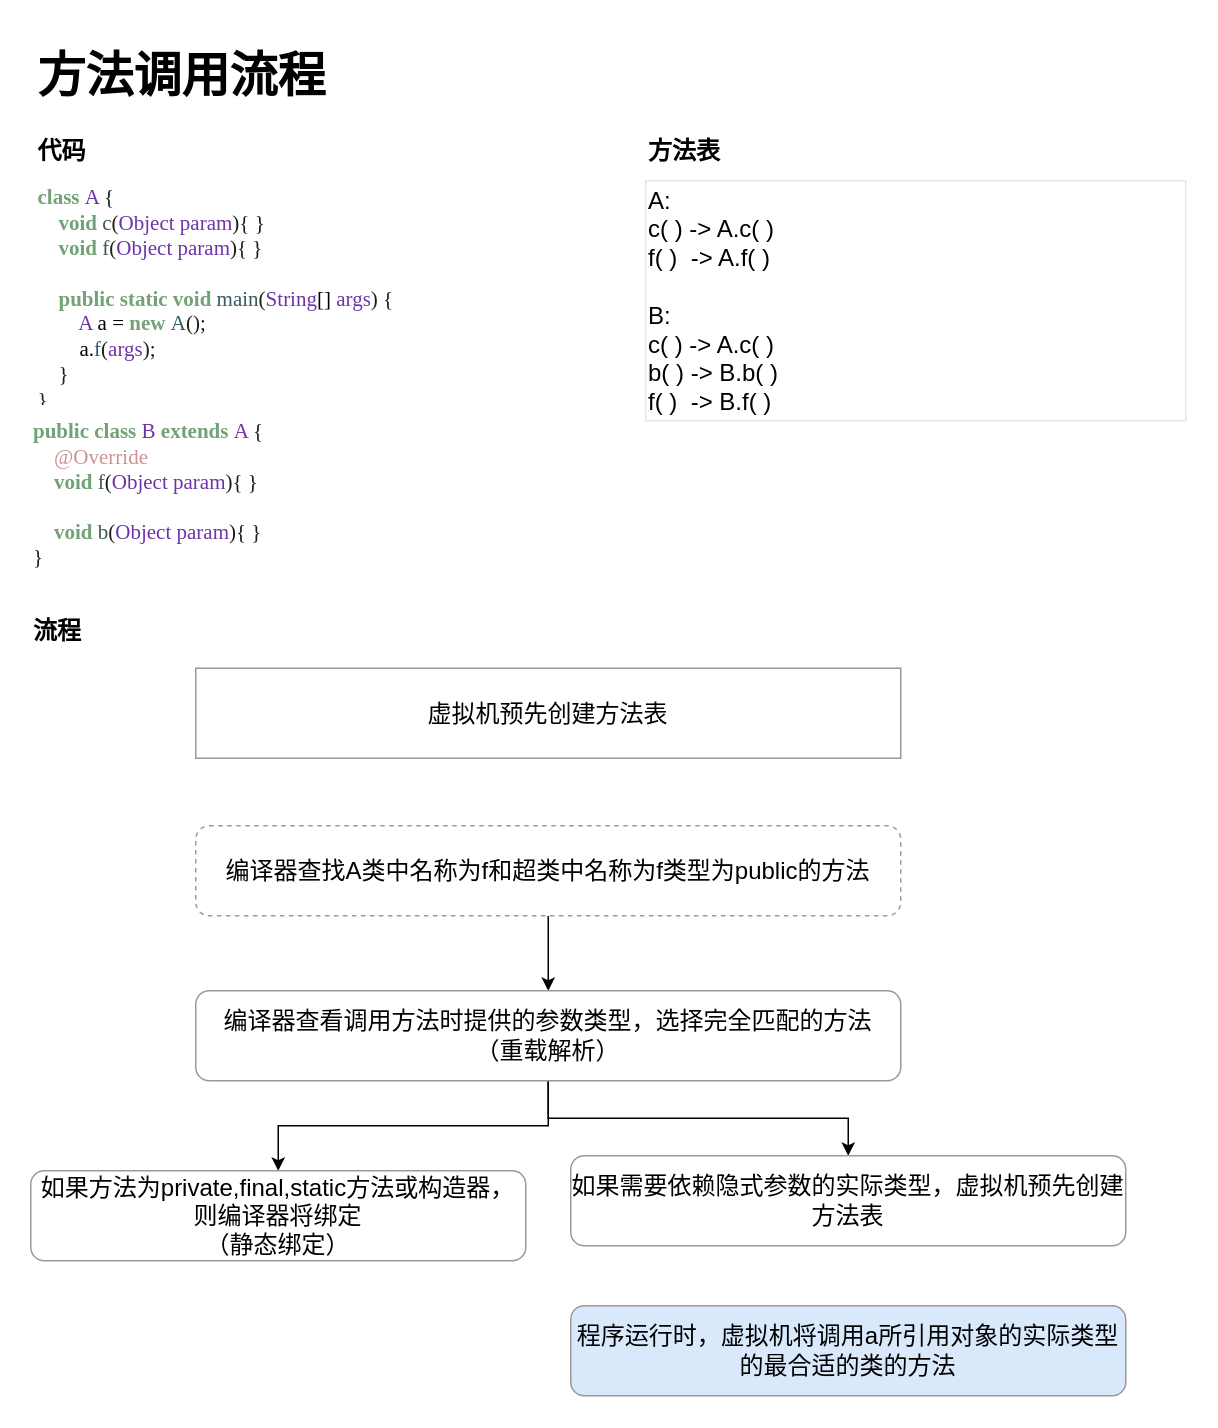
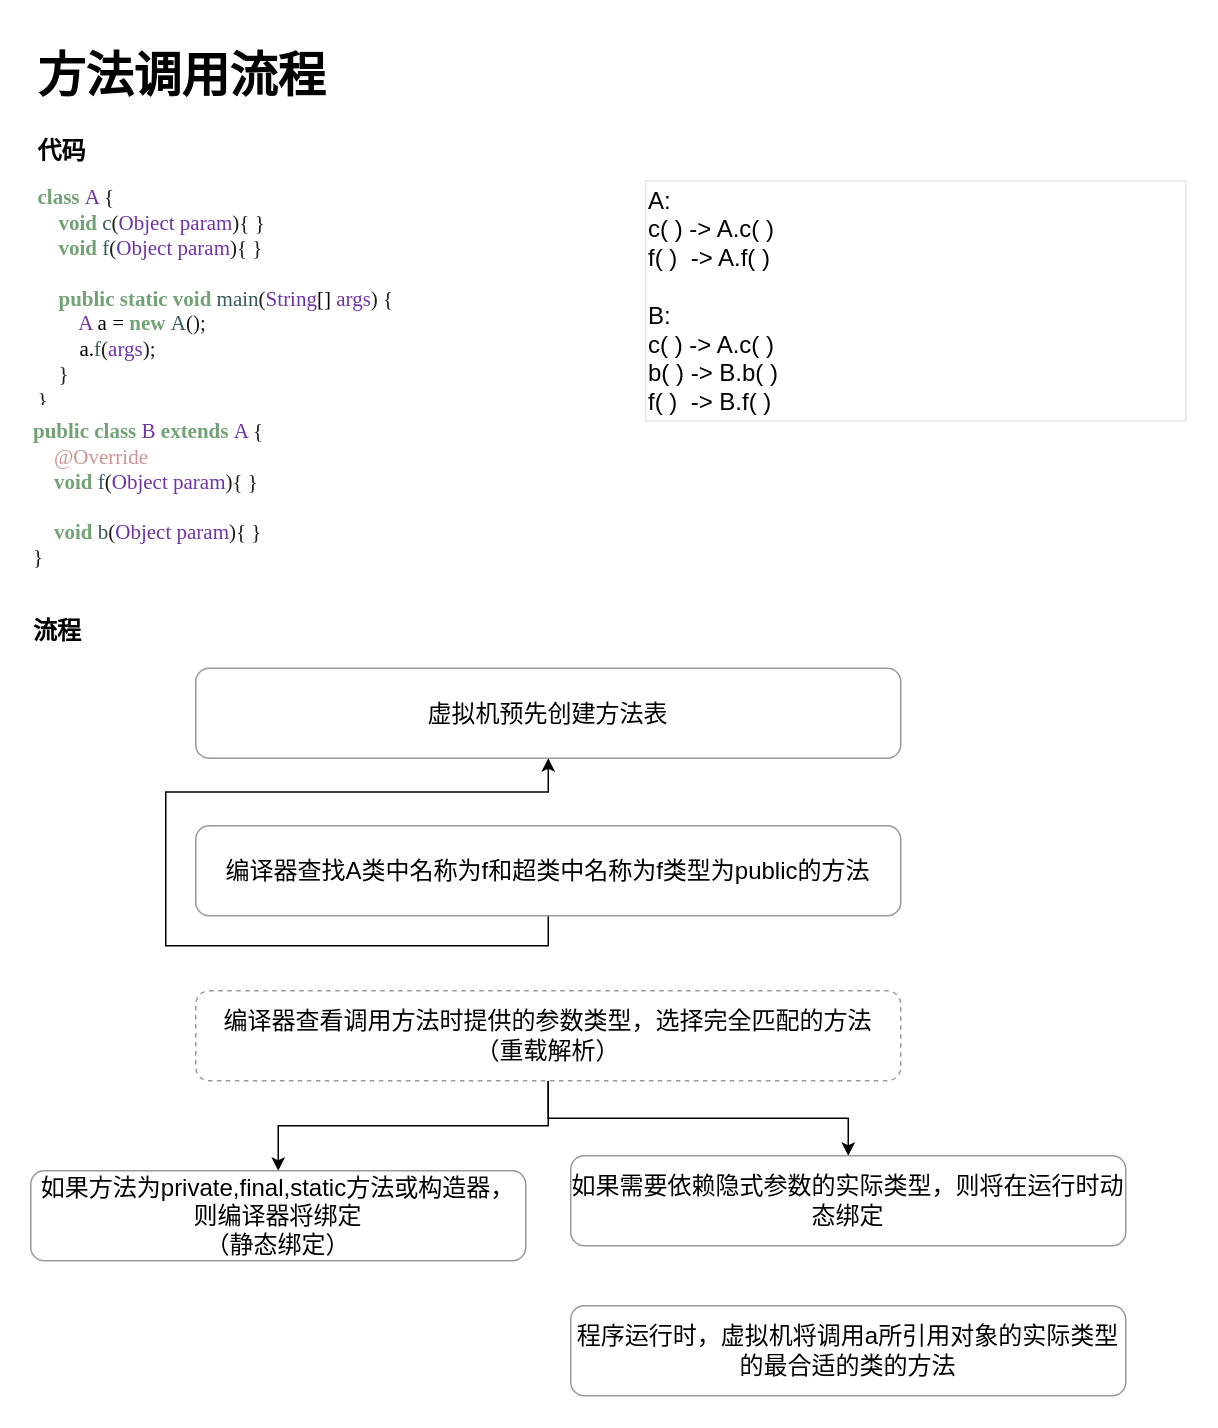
- <mxCell id="14" value="方法表" style="text;html=1;strokeColor=none;fillColor=none;align=left;verticalAlign=middle;whiteSpace=wrap;rounded=0;fontSize=16;fontStyle=1" vertex="1" parent="1"><mxGeometry x="430" y="90" width="50" height="20" as="geometry" /></mxCell>
- <mxCell id="12" value="虚拟机预先创建方法表" style="whiteSpace=wrap;html=1;strokeColor=#999999;fontSize=16;align=center;rounded=0;" vertex="1" parent="1"><mxGeometry x="130" y="445" width="470" height="60" as="geometry" /></mxCell>
+ <mxCell id="12" value="虚拟机预先创建方法表" style="rounded=1;whiteSpace=wrap;html=1;strokeColor=#999999;fontSize=16;align=center;" vertex="1" parent="1"><mxGeometry x="130" y="445" width="470" height="60" as="geometry" /></mxCell>
- <mxCell id="5" value="编译器查找A类中名称为f和超类中名称为f类型为public的方法" style="rounded=1;whiteSpace=wrap;html=1;strokeColor=#999999;fontSize=16;align=center;dashed=1;" vertex="1" parent="1"><mxGeometry x="130" y="550" width="470" height="60" as="geometry" /></mxCell>
+ <mxCell id="5" value="编译器查找A类中名称为f和超类中名称为f类型为public的方法" style="rounded=1;whiteSpace=wrap;html=1;strokeColor=#999999;fontSize=16;align=center;" vertex="1" parent="1"><mxGeometry x="130" y="550" width="470" height="60" as="geometry" /></mxCell>
- <mxCell id="4" style="edgeStyle=orthogonalEdgeStyle;rounded=0;orthogonalLoop=1;jettySize=auto;html=1;exitX=0.5;exitY=1;exitDx=0;exitDy=0;entryX=0.5;entryY=0;entryDx=0;entryDy=0;fontSize=16;" edge="1" parent="1" source="5" target="8"><mxGeometry relative="1" as="geometry" /></mxCell>
+ <mxCell id="4" style="edgeStyle=orthogonalEdgeStyle;rounded=0;orthogonalLoop=1;jettySize=auto;html=1;exitX=0.5;exitY=1;exitDx=0;exitDy=0;fontSize=16;" edge="1" parent="1" source="5" target="12"><mxGeometry relative="1" as="geometry" /></mxCell>
- <mxCell id="8" value="编译器查看调用方法时提供的参数类型，选择完全匹配的方法&lt;br&gt;（重载解析）" style="rounded=1;whiteSpace=wrap;html=1;strokeColor=#999999;fontSize=16;align=center;" vertex="1" parent="1"><mxGeometry x="130" y="660" width="470" height="60" as="geometry" /></mxCell>
+ <mxCell id="8" value="编译器查看调用方法时提供的参数类型，选择完全匹配的方法&lt;br&gt;（重载解析）" style="rounded=1;whiteSpace=wrap;html=1;strokeColor=#999999;fontSize=16;align=center;dashed=1;" vertex="1" parent="1"><mxGeometry x="130" y="660" width="470" height="60" as="geometry" /></mxCell>
- <mxCell id="10" value="如果需要依赖隐式参数的实际类型，虚拟机预先创建方法表" style="rounded=1;whiteSpace=wrap;html=1;strokeColor=#999999;fontSize=16;align=center;" vertex="1" parent="1"><mxGeometry x="380" y="770" width="370" height="60" as="geometry" /></mxCell>
+ <mxCell id="10" value="如果需要依赖隐式参数的实际类型，则将在运行时动态绑定" style="rounded=1;whiteSpace=wrap;html=1;strokeColor=#999999;fontSize=16;align=center;" vertex="1" parent="1"><mxGeometry x="380" y="770" width="370" height="60" as="geometry" /></mxCell>
- <mxCell id="11" value="程序运行时，虚拟机将调用a所引用对象的实际类型的最合适的类的方法" style="rounded=1;whiteSpace=wrap;html=1;strokeColor=#999999;fontSize=16;align=center;fillColor=#dae8fc;" vertex="1" parent="1"><mxGeometry x="380" y="870" width="370" height="60" as="geometry" /></mxCell>
+ <mxCell id="11" value="程序运行时，虚拟机将调用a所引用对象的实际类型的最合适的类的方法" style="rounded=1;whiteSpace=wrap;html=1;strokeColor=#999999;fontSize=16;align=center;" vertex="1" parent="1"><mxGeometry x="380" y="870" width="370" height="60" as="geometry" /></mxCell>
